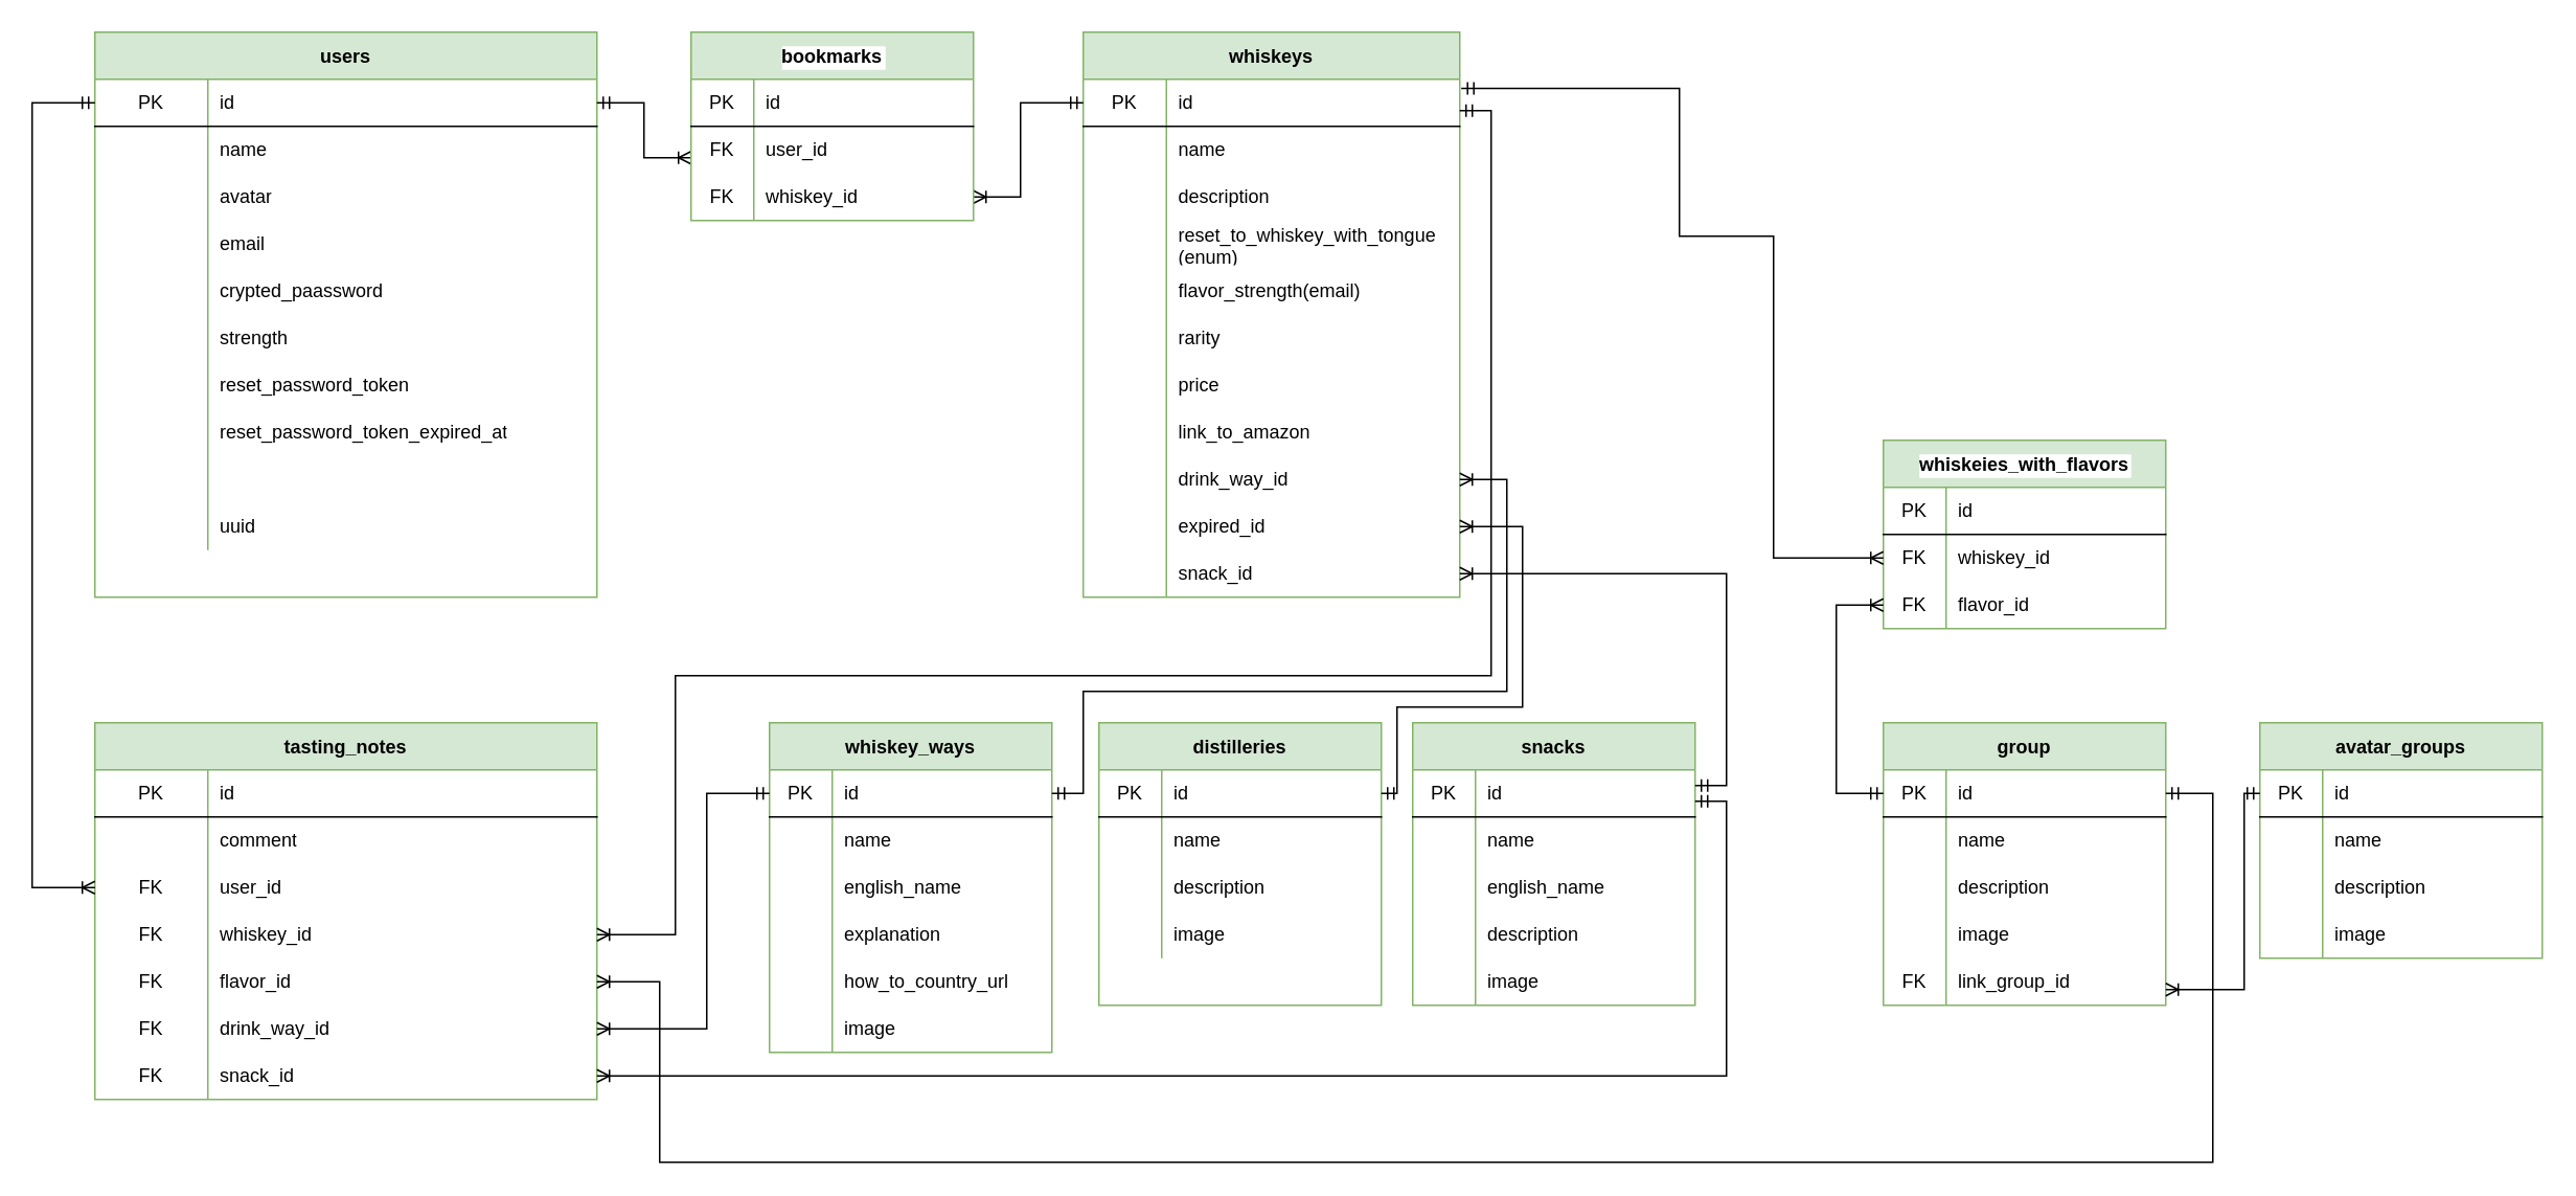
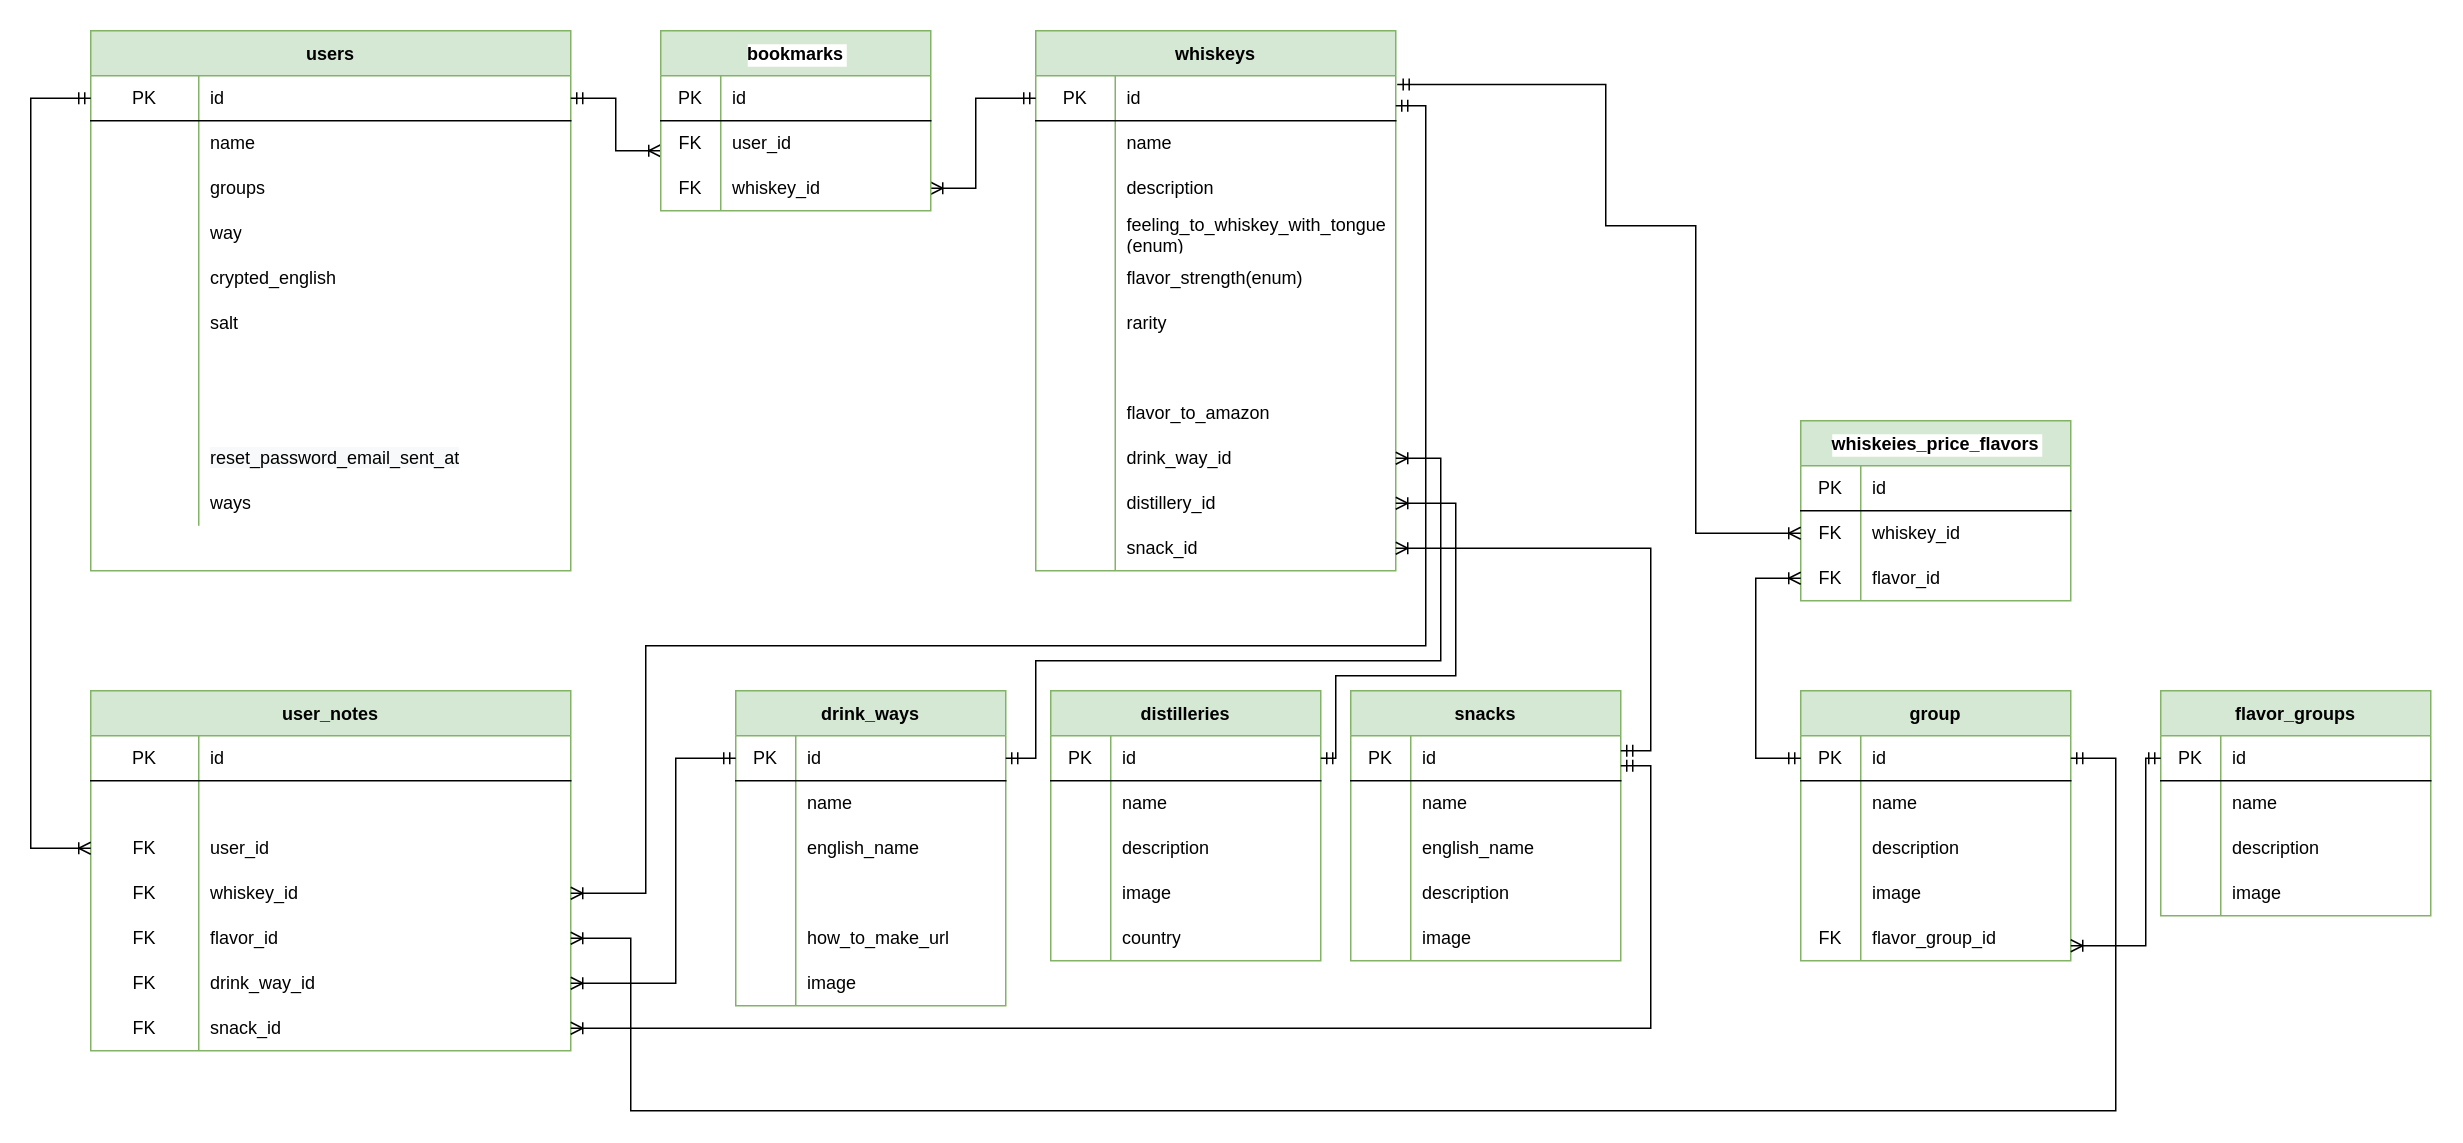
- <mxCell id="11" value="avatar" style="shape=partialRectangle;html=1;whiteSpace=wrap;connectable=0;fillColor=none;top=0;left=0;bottom=0;right=0;align=left;spacingLeft=6;overflow=hidden;pointerEvents=1;" parent="9" vertex="1"><mxGeometry x="72" width="248" height="30" as="geometry"><mxRectangle width="248" height="30" as="alternateBounds" /></mxGeometry></mxCell>
+ <mxCell id="11" value="groups" style="shape=partialRectangle;html=1;whiteSpace=wrap;connectable=0;fillColor=none;top=0;left=0;bottom=0;right=0;align=left;spacingLeft=6;overflow=hidden;pointerEvents=1;" parent="9" vertex="1"><mxGeometry x="72" width="248" height="30" as="geometry"><mxRectangle width="248" height="30" as="alternateBounds" /></mxGeometry></mxCell>
- <mxCell id="14" value="email" style="shape=partialRectangle;html=1;whiteSpace=wrap;connectable=0;fillColor=none;top=0;left=0;bottom=0;right=0;align=left;spacingLeft=6;overflow=hidden;pointerEvents=1;" parent="12" vertex="1"><mxGeometry x="72" width="248" height="30" as="geometry"><mxRectangle width="248" height="30" as="alternateBounds" /></mxGeometry></mxCell>
+ <mxCell id="14" value="way" style="shape=partialRectangle;html=1;whiteSpace=wrap;connectable=0;fillColor=none;top=0;left=0;bottom=0;right=0;align=left;spacingLeft=6;overflow=hidden;pointerEvents=1;" parent="12" vertex="1"><mxGeometry x="72" width="248" height="30" as="geometry"><mxRectangle width="248" height="30" as="alternateBounds" /></mxGeometry></mxCell>
- <mxCell id="64" value="reset_to_whiskey_with_tongue&lt;br&gt;(enum)" style="shape=partialRectangle;html=1;whiteSpace=wrap;connectable=0;fillColor=none;top=0;left=0;bottom=0;right=0;align=left;spacingLeft=6;overflow=hidden;pointerEvents=1;" parent="62" vertex="1"><mxGeometry x="53" width="187" height="30" as="geometry"><mxRectangle width="187" height="30" as="alternateBounds" /></mxGeometry></mxCell>
+ <mxCell id="64" value="feeling_to_whiskey_with_tongue&lt;br&gt;(enum)" style="shape=partialRectangle;html=1;whiteSpace=wrap;connectable=0;fillColor=none;top=0;left=0;bottom=0;right=0;align=left;spacingLeft=6;overflow=hidden;pointerEvents=1;" parent="62" vertex="1"><mxGeometry x="53" width="187" height="30" as="geometry"><mxRectangle width="187" height="30" as="alternateBounds" /></mxGeometry></mxCell>
- <mxCell id="17" value="&lt;span style=&quot;background-color: rgb(255 , 255 , 255)&quot;&gt;crypted_paassword&lt;/span&gt;" style="shape=partialRectangle;html=1;whiteSpace=wrap;connectable=0;fillColor=none;top=0;left=0;bottom=0;right=0;align=left;spacingLeft=6;overflow=hidden;pointerEvents=1;" parent="15" vertex="1"><mxGeometry x="72" width="248" height="30" as="geometry"><mxRectangle width="248" height="30" as="alternateBounds" /></mxGeometry></mxCell>
+ <mxCell id="17" value="&lt;span style=&quot;background-color: rgb(255 , 255 , 255)&quot;&gt;crypted_english&lt;/span&gt;" style="shape=partialRectangle;html=1;whiteSpace=wrap;connectable=0;fillColor=none;top=0;left=0;bottom=0;right=0;align=left;spacingLeft=6;overflow=hidden;pointerEvents=1;" parent="15" vertex="1"><mxGeometry x="72" width="248" height="30" as="geometry"><mxRectangle width="248" height="30" as="alternateBounds" /></mxGeometry></mxCell>
- <mxCell id="67" value="flavor_strength(email)" style="shape=partialRectangle;html=1;whiteSpace=wrap;connectable=0;fillColor=none;top=0;left=0;bottom=0;right=0;align=left;spacingLeft=6;overflow=hidden;pointerEvents=1;" parent="65" vertex="1"><mxGeometry x="53" width="187" height="30" as="geometry"><mxRectangle width="187" height="30" as="alternateBounds" /></mxGeometry></mxCell>
+ <mxCell id="67" value="flavor_strength(enum)" style="shape=partialRectangle;html=1;whiteSpace=wrap;connectable=0;fillColor=none;top=0;left=0;bottom=0;right=0;align=left;spacingLeft=6;overflow=hidden;pointerEvents=1;" parent="65" vertex="1"><mxGeometry x="53" width="187" height="30" as="geometry"><mxRectangle width="187" height="30" as="alternateBounds" /></mxGeometry></mxCell>
- <mxCell id="20" value="strength" style="shape=partialRectangle;html=1;whiteSpace=wrap;connectable=0;fillColor=none;top=0;left=0;bottom=0;right=0;align=left;spacingLeft=6;overflow=hidden;pointerEvents=1;" parent="18" vertex="1"><mxGeometry x="72" width="248" height="30" as="geometry"><mxRectangle width="248" height="30" as="alternateBounds" /></mxGeometry></mxCell>
+ <mxCell id="20" value="salt" style="shape=partialRectangle;html=1;whiteSpace=wrap;connectable=0;fillColor=none;top=0;left=0;bottom=0;right=0;align=left;spacingLeft=6;overflow=hidden;pointerEvents=1;" parent="18" vertex="1"><mxGeometry x="72" width="248" height="30" as="geometry"><mxRectangle width="248" height="30" as="alternateBounds" /></mxGeometry></mxCell>
- <mxCell id="23" value="reset_password_token" style="shape=partialRectangle;html=1;whiteSpace=wrap;connectable=0;fillColor=none;top=0;left=0;bottom=0;right=0;align=left;spacingLeft=6;overflow=hidden;pointerEvents=1;" parent="21" vertex="1"><mxGeometry x="72" width="248" height="30" as="geometry"><mxRectangle width="248" height="30" as="alternateBounds" /></mxGeometry></mxCell>
- <mxCell id="73" value="price" style="shape=partialRectangle;html=1;whiteSpace=wrap;connectable=0;fillColor=none;top=0;left=0;bottom=0;right=0;align=left;spacingLeft=6;overflow=hidden;pointerEvents=1;" parent="71" vertex="1"><mxGeometry x="53" width="187" height="30" as="geometry"><mxRectangle width="187" height="30" as="alternateBounds" /></mxGeometry></mxCell>
- <mxCell id="26" value="&lt;span&gt;reset_password_token_expired_at&lt;br&gt;&lt;/span&gt;" style="shape=partialRectangle;html=1;whiteSpace=wrap;connectable=0;fillColor=none;top=0;left=0;bottom=0;right=0;align=left;spacingLeft=6;overflow=hidden;pointerEvents=1;" parent="24" vertex="1"><mxGeometry x="72" width="248" height="30" as="geometry"><mxRectangle width="248" height="30" as="alternateBounds" /></mxGeometry></mxCell>
- <mxCell id="76" value="link_to_amazon" style="shape=partialRectangle;html=1;whiteSpace=wrap;connectable=0;fillColor=none;top=0;left=0;bottom=0;right=0;align=left;spacingLeft=6;overflow=hidden;pointerEvents=1;" parent="74" vertex="1"><mxGeometry x="53" width="187" height="30" as="geometry"><mxRectangle width="187" height="30" as="alternateBounds" /></mxGeometry></mxCell>
+ <mxCell id="76" value="flavor_to_amazon" style="shape=partialRectangle;html=1;whiteSpace=wrap;connectable=0;fillColor=none;top=0;left=0;bottom=0;right=0;align=left;spacingLeft=6;overflow=hidden;pointerEvents=1;" parent="74" vertex="1"><mxGeometry x="53" width="187" height="30" as="geometry"><mxRectangle width="187" height="30" as="alternateBounds" /></mxGeometry></mxCell>
- <mxCell id="138" value="whiskeies_with_flavors" style="shape=table;startSize=30;container=1;collapsible=0;childLayout=tableLayout;fixedRows=1;rowLines=0;fontStyle=1;align=center;pointerEvents=1;labelBackgroundColor=default;fillColor=#d5e8d4;strokeColor=#82b366;" parent="1" vertex="1"><mxGeometry x="1200" y="280" width="180" height="120" as="geometry" /></mxCell>
+ <mxCell id="138" value="whiskeies_price_flavors" style="shape=table;startSize=30;container=1;collapsible=0;childLayout=tableLayout;fixedRows=1;rowLines=0;fontStyle=1;align=center;pointerEvents=1;labelBackgroundColor=default;fillColor=#d5e8d4;strokeColor=#82b366;" parent="1" vertex="1"><mxGeometry x="1200" y="280" width="180" height="120" as="geometry" /></mxCell>
+ <mxCell id="29" value="&lt;span style=&quot;color: rgb(0 , 0 , 0) ; font-family: &amp;#34;helvetica&amp;#34; ; font-size: 12px ; font-style: normal ; font-weight: 400 ; letter-spacing: normal ; text-align: left ; text-indent: 0px ; text-transform: none ; word-spacing: 0px ; background-color: rgb(248 , 249 , 250) ; display: inline ; float: none&quot;&gt;reset_password_email_sent_at&lt;/span&gt;" style="shape=partialRectangle;html=1;whiteSpace=wrap;connectable=0;fillColor=none;top=0;left=0;bottom=0;right=0;align=left;spacingLeft=6;overflow=hidden;pointerEvents=1;" parent="27" vertex="1"><mxGeometry x="72" width="248" height="30" as="geometry"><mxRectangle width="248" height="30" as="alternateBounds" /></mxGeometry></mxCell>
- <mxCell id="32" value="uuid" style="shape=partialRectangle;html=1;whiteSpace=wrap;connectable=0;fillColor=none;top=0;left=0;bottom=0;right=0;align=left;spacingLeft=6;overflow=hidden;pointerEvents=1;" parent="30" vertex="1"><mxGeometry x="72" width="248" height="30" as="geometry"><mxRectangle width="248" height="30" as="alternateBounds" /></mxGeometry></mxCell>
+ <mxCell id="32" value="ways" style="shape=partialRectangle;html=1;whiteSpace=wrap;connectable=0;fillColor=none;top=0;left=0;bottom=0;right=0;align=left;spacingLeft=6;overflow=hidden;pointerEvents=1;" parent="30" vertex="1"><mxGeometry x="72" width="248" height="30" as="geometry"><mxRectangle width="248" height="30" as="alternateBounds" /></mxGeometry></mxCell>
- <mxCell id="82" value="expired_id" style="shape=partialRectangle;html=1;whiteSpace=wrap;connectable=0;fillColor=none;top=0;left=0;bottom=0;right=0;align=left;spacingLeft=6;overflow=hidden;pointerEvents=1;" parent="80" vertex="1"><mxGeometry x="53" width="187" height="30" as="geometry"><mxRectangle width="187" height="30" as="alternateBounds" /></mxGeometry></mxCell>
+ <mxCell id="82" value="distillery_id" style="shape=partialRectangle;html=1;whiteSpace=wrap;connectable=0;fillColor=none;top=0;left=0;bottom=0;right=0;align=left;spacingLeft=6;overflow=hidden;pointerEvents=1;" parent="80" vertex="1"><mxGeometry x="53" width="187" height="30" as="geometry"><mxRectangle width="187" height="30" as="alternateBounds" /></mxGeometry></mxCell>
- <mxCell id="148" value="tasting_notes" style="shape=table;startSize=30;container=1;collapsible=0;childLayout=tableLayout;fixedRows=1;rowLines=0;fontStyle=1;align=center;pointerEvents=1;fillColor=#d5e8d4;strokeColor=#82b366;" parent="1" vertex="1"><mxGeometry x="60" y="460" width="320" height="240" as="geometry" /></mxCell>
+ <mxCell id="148" value="user_notes" style="shape=table;startSize=30;container=1;collapsible=0;childLayout=tableLayout;fixedRows=1;rowLines=0;fontStyle=1;align=center;pointerEvents=1;fillColor=#d5e8d4;strokeColor=#82b366;" parent="1" vertex="1"><mxGeometry x="60" y="460" width="320" height="240" as="geometry" /></mxCell>
- <mxCell id="87" value="whiskey_ways" style="shape=table;startSize=30;container=1;collapsible=0;childLayout=tableLayout;fixedRows=1;rowLines=0;fontStyle=1;align=center;pointerEvents=1;fillColor=#d5e8d4;strokeColor=#82b366;" parent="1" vertex="1"><mxGeometry x="490" y="460" width="180" height="210" as="geometry" /></mxCell>
+ <mxCell id="87" value="drink_ways" style="shape=table;startSize=30;container=1;collapsible=0;childLayout=tableLayout;fixedRows=1;rowLines=0;fontStyle=1;align=center;pointerEvents=1;fillColor=#d5e8d4;strokeColor=#82b366;" parent="1" vertex="1"><mxGeometry x="490" y="460" width="180" height="210" as="geometry" /></mxCell>
- <mxCell id="190" value="avatar_groups" style="shape=table;startSize=30;container=1;collapsible=0;childLayout=tableLayout;fixedRows=1;rowLines=0;fontStyle=1;align=center;pointerEvents=1;fillColor=#d5e8d4;strokeColor=#82b366;" parent="1" vertex="1"><mxGeometry x="1440" y="460" width="180" height="150" as="geometry" /></mxCell>
+ <mxCell id="190" value="flavor_groups" style="shape=table;startSize=30;container=1;collapsible=0;childLayout=tableLayout;fixedRows=1;rowLines=0;fontStyle=1;align=center;pointerEvents=1;fillColor=#d5e8d4;strokeColor=#82b366;" parent="1" vertex="1"><mxGeometry x="1440" y="460" width="180" height="150" as="geometry" /></mxCell>
- <mxCell id="154" value="comment" style="shape=partialRectangle;html=1;whiteSpace=wrap;connectable=0;fillColor=none;top=0;left=0;bottom=0;right=0;align=left;spacingLeft=6;overflow=hidden;pointerEvents=1;" parent="152" vertex="1"><mxGeometry x="72" width="248" height="30" as="geometry"><mxRectangle width="248" height="30" as="alternateBounds" /></mxGeometry></mxCell>
- <mxCell id="99" value="explanation" style="shape=partialRectangle;html=1;whiteSpace=wrap;connectable=0;fillColor=none;top=0;left=0;bottom=0;right=0;align=left;spacingLeft=6;overflow=hidden;pointerEvents=1;" parent="97" vertex="1"><mxGeometry x="40" width="140" height="30" as="geometry"><mxRectangle width="140" height="30" as="alternateBounds" /></mxGeometry></mxCell>
- <mxCell id="102" value="how_to_country_url" style="shape=partialRectangle;html=1;whiteSpace=wrap;connectable=0;fillColor=none;top=0;left=0;bottom=0;right=0;align=left;spacingLeft=6;overflow=hidden;pointerEvents=1;" parent="100" vertex="1"><mxGeometry x="40" width="140" height="30" as="geometry"><mxRectangle width="140" height="30" as="alternateBounds" /></mxGeometry></mxCell>
+ <mxCell id="102" value="how_to_make_url" style="shape=partialRectangle;html=1;whiteSpace=wrap;connectable=0;fillColor=none;top=0;left=0;bottom=0;right=0;align=left;spacingLeft=6;overflow=hidden;pointerEvents=1;" parent="100" vertex="1"><mxGeometry x="40" width="140" height="30" as="geometry"><mxRectangle width="140" height="30" as="alternateBounds" /></mxGeometry></mxCell>
+ <mxCell id="121" value="country" style="shape=partialRectangle;html=1;whiteSpace=wrap;connectable=0;fillColor=none;top=0;left=0;bottom=0;right=0;align=left;spacingLeft=6;overflow=hidden;pointerEvents=1;" parent="119" vertex="1"><mxGeometry x="40" width="140" height="30" as="geometry"><mxRectangle width="140" height="30" as="alternateBounds" /></mxGeometry></mxCell>
- <mxCell id="51" value="link_group_id" style="shape=partialRectangle;html=1;whiteSpace=wrap;connectable=0;fillColor=none;top=0;left=0;bottom=0;right=0;align=left;spacingLeft=6;overflow=hidden;pointerEvents=1;" parent="49" vertex="1"><mxGeometry x="40" width="140" height="30" as="geometry"><mxRectangle width="140" height="30" as="alternateBounds" /></mxGeometry></mxCell>
+ <mxCell id="51" value="flavor_group_id" style="shape=partialRectangle;html=1;whiteSpace=wrap;connectable=0;fillColor=none;top=0;left=0;bottom=0;right=0;align=left;spacingLeft=6;overflow=hidden;pointerEvents=1;" parent="49" vertex="1"><mxGeometry x="40" width="140" height="30" as="geometry"><mxRectangle width="140" height="30" as="alternateBounds" /></mxGeometry></mxCell>
